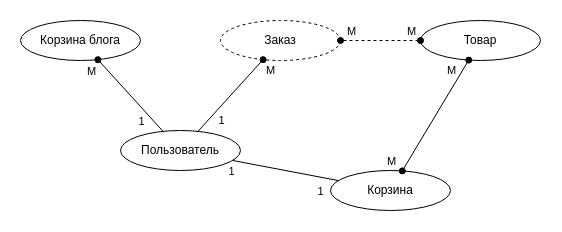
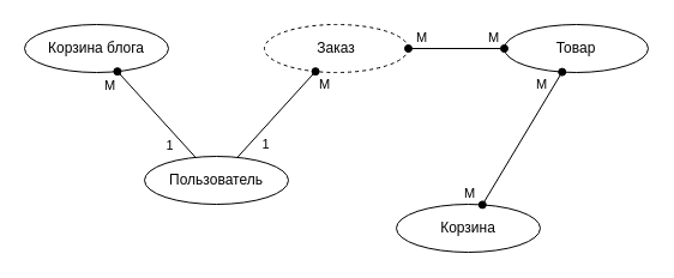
- <mxCell id="12" value="" style="endArrow=oval;html=1;rounded=0;endFill=1;startArrow=oval;startFill=1;dashed=1;" parent="1" source="3" target="5" edge="1"><mxGeometry width="50" height="50" relative="1" as="geometry"><mxPoint x="290" y="140" as="sourcePoint" /><mxPoint x="340" y="90" as="targetPoint" /></mxGeometry></mxCell>
+ <mxCell id="12" value="" style="endArrow=oval;html=1;rounded=0;endFill=1;startArrow=oval;startFill=1;" parent="1" source="3" target="5" edge="1"><mxGeometry width="50" height="50" relative="1" as="geometry"><mxPoint x="290" y="140" as="sourcePoint" /><mxPoint x="340" y="90" as="targetPoint" /></mxGeometry></mxCell>
- <mxCell id="16" value="" style="endArrow=none;html=1;rounded=0;" parent="1" source="4" target="15" edge="1"><mxGeometry width="50" height="50" relative="1" as="geometry"><mxPoint x="200" y="312" as="sourcePoint" /><mxPoint x="266" y="240" as="targetPoint" /></mxGeometry></mxCell>
- <mxCell id="17" value="1" style="edgeLabel;html=1;align=center;verticalAlign=middle;resizable=0;points=[];" parent="16" vertex="1" connectable="0"><mxGeometry x="0.83" y="-1" relative="1" as="geometry"><mxPoint x="-99" y="-9" as="offset" /></mxGeometry></mxCell>
- <mxCell id="18" value="1" style="edgeLabel;html=1;align=center;verticalAlign=middle;resizable=0;points=[];" parent="16" vertex="1" connectable="0"><mxGeometry x="-0.589" y="-1" relative="1" as="geometry"><mxPoint x="66" y="25" as="offset" /></mxGeometry></mxCell>
